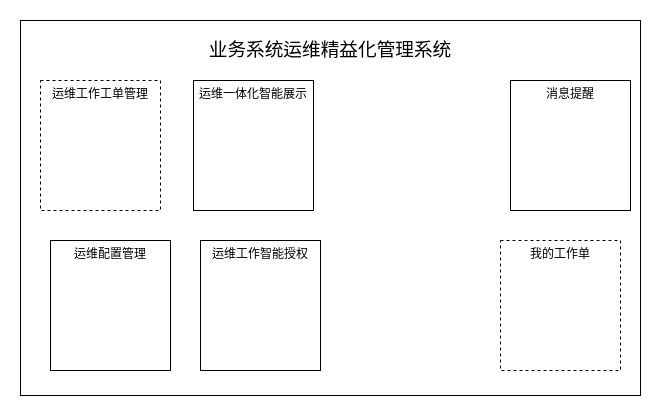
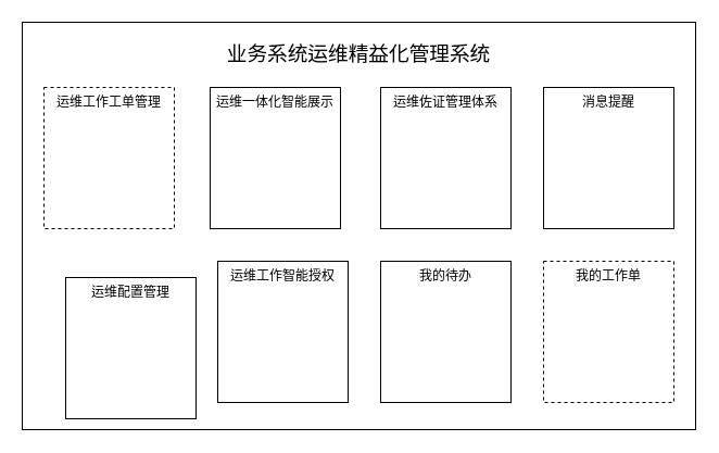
+ <mxCell id="5" value="运维佐证管理体系" style="rounded=0;whiteSpace=wrap;html=1;verticalAlign=top;" vertex="1" parent="1"><mxGeometry x="350" y="80" width="120" height="130" as="geometry" /></mxCell>
- <mxCell id="10" value="消息提醒" style="rounded=0;whiteSpace=wrap;html=1;verticalAlign=top;" vertex="1" parent="1"><mxGeometry x="510" y="80" width="120" height="130" as="geometry" /></mxCell>
+ <mxCell id="10" value="消息提醒" style="rounded=0;whiteSpace=wrap;html=1;verticalAlign=top;" vertex="1" parent="1"><mxGeometry x="500" y="80" width="120" height="130" as="geometry" /></mxCell>
- <mxCell id="6" value="运维配置管理" style="rounded=0;whiteSpace=wrap;html=1;verticalAlign=top;" vertex="1" parent="1"><mxGeometry x="50" y="240" width="120" height="130" as="geometry" /></mxCell>
+ <mxCell id="6" value="运维配置管理" style="rounded=0;whiteSpace=wrap;html=1;verticalAlign=top;" vertex="1" parent="1"><mxGeometry x="60" y="255" width="120" height="130" as="geometry" /></mxCell>
+ <mxCell id="8" value="我的待办" style="rounded=0;whiteSpace=wrap;html=1;verticalAlign=top;" vertex="1" parent="1"><mxGeometry x="350" y="240" width="120" height="130" as="geometry" /></mxCell>
